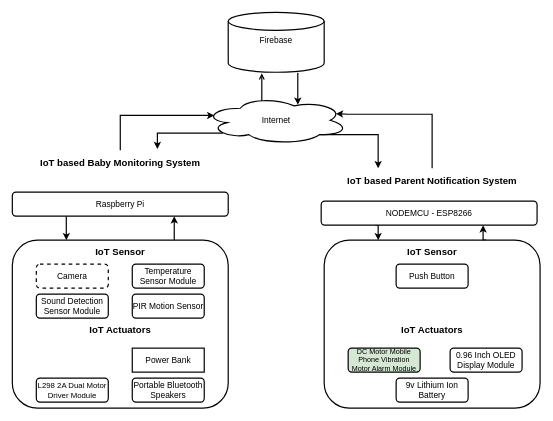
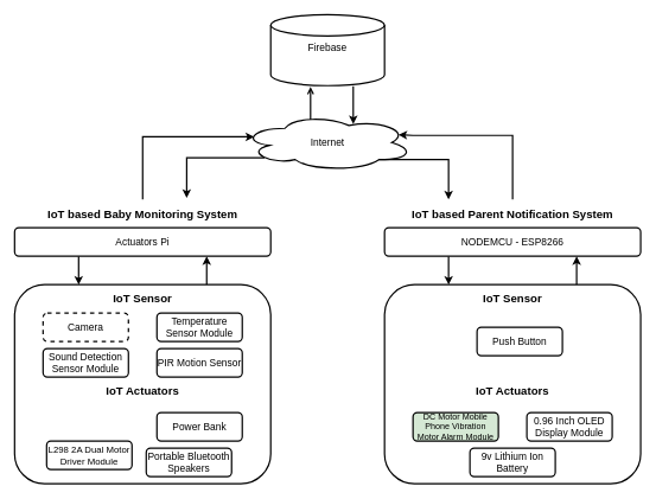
- <mxCell id="5" value="&lt;b&gt;&lt;font style=&quot;font-size: 16px&quot;&gt;IoT based Baby Monitoring System&lt;/font&gt;&lt;/b&gt;" style="text;html=1;strokeColor=none;fillColor=none;align=center;verticalAlign=middle;whiteSpace=wrap;rounded=0;strokeWidth=2;" vertex="1" parent="1"><mxGeometry x="60" y="250" width="280" height="40" as="geometry" /></mxCell>
+ <mxCell id="5" value="&lt;b&gt;&lt;font style=&quot;font-size: 16px&quot;&gt;IoT based Baby Monitoring System&lt;/font&gt;&lt;/b&gt;" style="text;html=1;strokeColor=none;fillColor=none;align=center;verticalAlign=middle;whiteSpace=wrap;rounded=0;strokeWidth=2;" vertex="1" parent="1"><mxGeometry x="60" y="280" width="280" height="40" as="geometry" /></mxCell>
- <mxCell id="7" value="&lt;font style=&quot;font-size: 14px&quot;&gt;Raspberry Pi&lt;/font&gt;" style="rounded=1;whiteSpace=wrap;html=1;strokeWidth=2;" vertex="1" parent="1"><mxGeometry x="20" y="320" width="360" height="40" as="geometry" /></mxCell>
+ <mxCell id="7" value="&lt;font style=&quot;font-size: 14px&quot;&gt;Actuators Pi&lt;/font&gt;" style="rounded=1;whiteSpace=wrap;html=1;strokeWidth=2;" vertex="1" parent="1"><mxGeometry x="20" y="320" width="360" height="40" as="geometry" /></mxCell>
- <mxCell id="21" value="&lt;font style=&quot;font-size: 14px&quot;&gt;NODEMCU - ESP8266&lt;/font&gt;" style="rounded=1;whiteSpace=wrap;html=1;strokeWidth=2;" vertex="1" parent="1"><mxGeometry x="535" y="335" width="360" height="40" as="geometry" /></mxCell>
+ <mxCell id="21" value="&lt;font style=&quot;font-size: 14px&quot;&gt;NODEMCU - ESP8266&lt;/font&gt;" style="rounded=1;whiteSpace=wrap;html=1;strokeWidth=2;" vertex="1" parent="1"><mxGeometry x="540" y="320" width="360" height="40" as="geometry" /></mxCell>
- <mxCell id="26" value="&lt;font style=&quot;font-size: 14px&quot;&gt;Push Button&lt;/font&gt;" style="rounded=1;whiteSpace=wrap;html=1;strokeWidth=2;" vertex="1" parent="1"><mxGeometry x="660" y="440" width="120" height="40" as="geometry" /></mxCell>
+ <mxCell id="26" value="&lt;font style=&quot;font-size: 14px&quot;&gt;Push Button&lt;/font&gt;" style="rounded=1;whiteSpace=wrap;html=1;strokeWidth=2;" vertex="1" parent="1"><mxGeometry x="670" y="460" width="120" height="40" as="geometry" /></mxCell>
- <mxCell id="12" value="&lt;font style=&quot;font-size: 14px&quot;&gt;Power Bank&lt;/font&gt;" style="whiteSpace=wrap;html=1;strokeWidth=2;rounded=0;" vertex="1" parent="1"><mxGeometry x="220" y="580" width="120" height="40" as="geometry" /></mxCell>
+ <mxCell id="12" value="&lt;font style=&quot;font-size: 14px&quot;&gt;Power Bank&lt;/font&gt;" style="rounded=1;whiteSpace=wrap;html=1;strokeWidth=2;" vertex="1" parent="1"><mxGeometry x="220" y="580" width="120" height="40" as="geometry" /></mxCell>
- <mxCell id="28" value="&lt;font style=&quot;font-size: 14px&quot;&gt;0.96 Inch OLED Display Module&lt;/font&gt;" style="rounded=1;whiteSpace=wrap;html=1;strokeWidth=2;" vertex="1" parent="1"><mxGeometry x="750" y="580" width="120" height="40" as="geometry" /></mxCell>
+ <mxCell id="28" value="&lt;font style=&quot;font-size: 14px&quot;&gt;0.96 Inch OLED Display Module&lt;/font&gt;" style="rounded=1;whiteSpace=wrap;html=1;strokeWidth=2;" vertex="1" parent="1"><mxGeometry x="740" y="580" width="120" height="40" as="geometry" /></mxCell>
- <mxCell id="17" value="&lt;font style=&quot;font-size: 13px&quot;&gt;L298 2A Dual Motor Driver Module&lt;/font&gt;" style="rounded=1;whiteSpace=wrap;html=1;strokeWidth=2;" vertex="1" parent="1"><mxGeometry x="60" y="630" width="120" height="40" as="geometry" /></mxCell>
+ <mxCell id="17" value="&lt;font style=&quot;font-size: 13px&quot;&gt;L298 2A Dual Motor Driver Module&lt;/font&gt;" style="rounded=1;whiteSpace=wrap;html=1;strokeWidth=2;" vertex="1" parent="1"><mxGeometry x="65" y="620" width="120" height="40" as="geometry" /></mxCell>
- <mxCell id="15" value="&lt;font style=&quot;font-size: 14px&quot;&gt;Portable Bluetooth Speakers&lt;/font&gt;" style="rounded=1;whiteSpace=wrap;html=1;strokeWidth=2;" vertex="1" parent="1"><mxGeometry x="220" y="630" width="120" height="40" as="geometry" /></mxCell>
+ <mxCell id="15" value="&lt;font style=&quot;font-size: 14px&quot;&gt;Portable Bluetooth Speakers&lt;/font&gt;" style="rounded=1;whiteSpace=wrap;html=1;strokeWidth=2;" vertex="1" parent="1"><mxGeometry x="205" y="630" width="120" height="40" as="geometry" /></mxCell>
